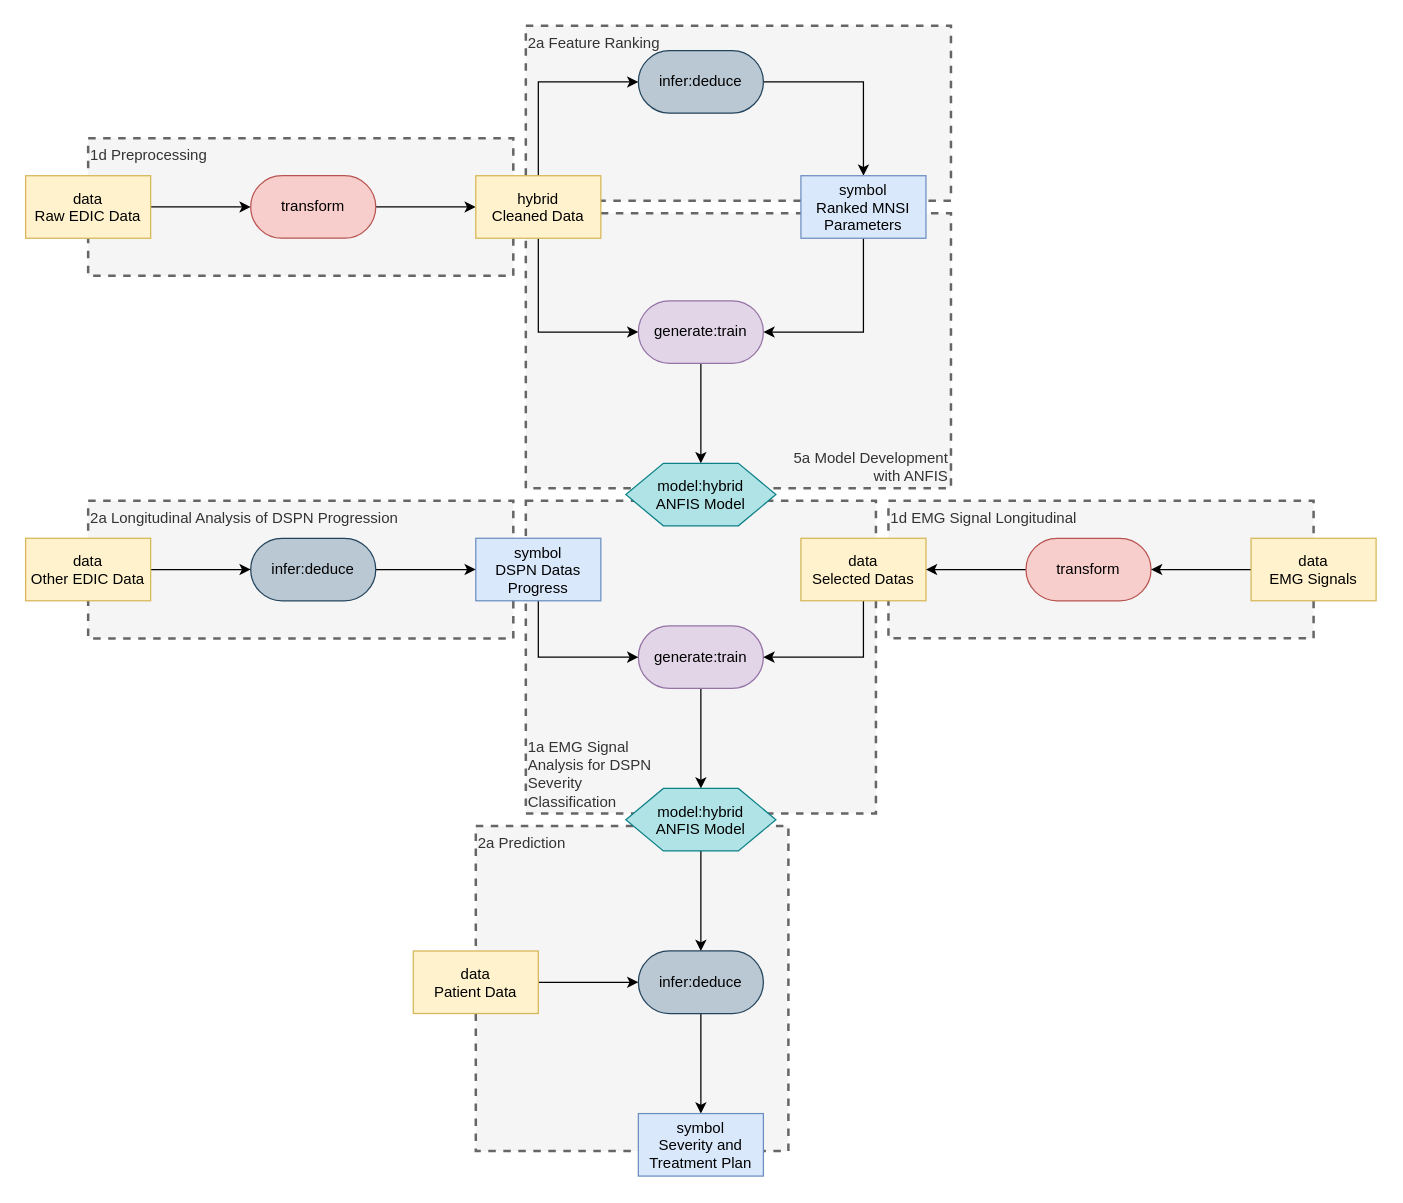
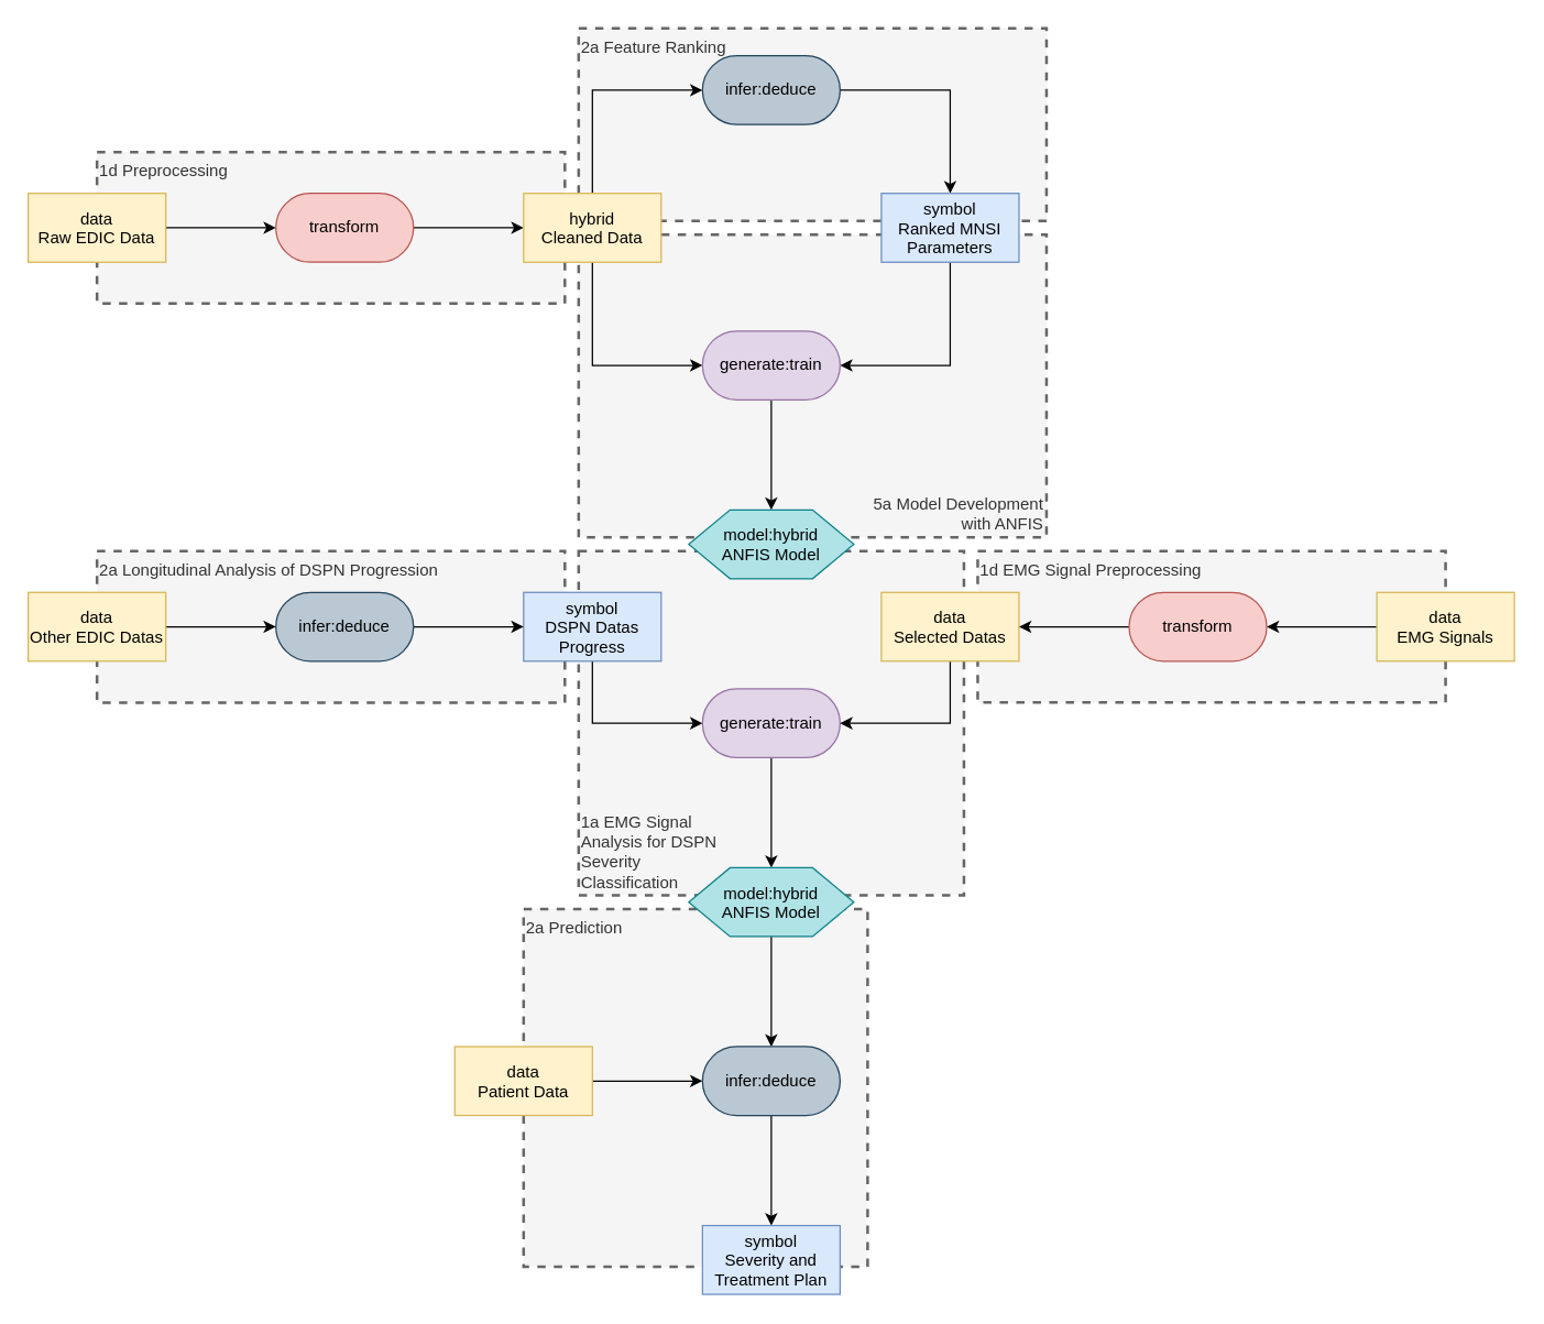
- <mxCell id="3" value="1d EMG Signal Longitudinal" style="text;html=1;align=left;verticalAlign=top;whiteSpace=wrap;rounded=0;dashed=1;fillColor=#f5f5f5;fontColor=#333333;strokeColor=#666666;strokeWidth=2;" name="text" vertex="1" parent="1"><mxGeometry x="710" y="399.93" width="340" height="110" as="geometry" /></mxCell>
+ <mxCell id="3" value="1d EMG Signal Preprocessing" style="text;html=1;align=left;verticalAlign=top;whiteSpace=wrap;rounded=0;dashed=1;fillColor=#f5f5f5;fontColor=#333333;strokeColor=#666666;strokeWidth=2;" name="text" vertex="1" parent="1"><mxGeometry x="710" y="399.93" width="340" height="110" as="geometry" /></mxCell>
- <mxCell id="30" value="data&#10;Other EDIC Data" style="rectangle;fillColor=#fff2cc;strokeColor=#d6b656;" name="data" vertex="1" parent="1"><mxGeometry x="20" y="429.93" width="100" height="50" as="geometry" /></mxCell>
+ <mxCell id="30" value="data&#10;Other EDIC Datas" style="rectangle;fillColor=#fff2cc;strokeColor=#d6b656;" name="data" vertex="1" parent="1"><mxGeometry x="20" y="429.93" width="100" height="50" as="geometry" /></mxCell>
